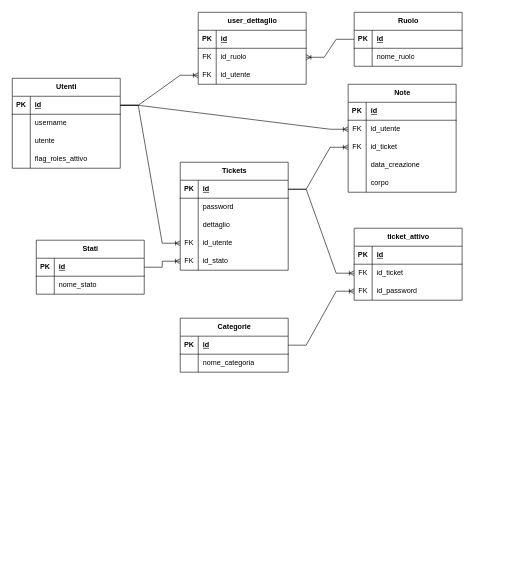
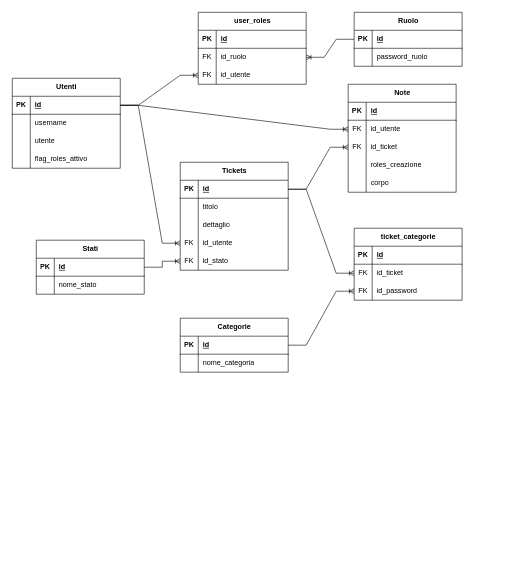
- <mxCell id="77" value="user_dettaglio" style="shape=table;startSize=30;container=1;collapsible=1;childLayout=tableLayout;fixedRows=1;rowLines=0;fontStyle=1;align=center;resizeLast=1;html=1;" vertex="1" parent="1"><mxGeometry x="330" y="20" width="180" height="120" as="geometry" /></mxCell>
+ <mxCell id="77" value="user_roles" style="shape=table;startSize=30;container=1;collapsible=1;childLayout=tableLayout;fixedRows=1;rowLines=0;fontStyle=1;align=center;resizeLast=1;html=1;" vertex="1" parent="1"><mxGeometry x="330" y="20" width="180" height="120" as="geometry" /></mxCell>
- <mxCell id="93" value="nome_ruolo" style="shape=partialRectangle;connectable=0;fillColor=none;top=0;left=0;bottom=0;right=0;align=left;spacingLeft=6;overflow=hidden;whiteSpace=wrap;html=1;" vertex="1" parent="91"><mxGeometry x="30" width="150" height="30" as="geometry"><mxRectangle width="150" height="30" as="alternateBounds" /></mxGeometry></mxCell>
+ <mxCell id="93" value="password_ruolo" style="shape=partialRectangle;connectable=0;fillColor=none;top=0;left=0;bottom=0;right=0;align=left;spacingLeft=6;overflow=hidden;whiteSpace=wrap;html=1;" vertex="1" parent="91"><mxGeometry x="30" width="150" height="30" as="geometry"><mxRectangle width="150" height="30" as="alternateBounds" /></mxGeometry></mxCell>
- <mxCell id="37" value="data_creazione" style="shape=partialRectangle;connectable=0;fillColor=none;top=0;left=0;bottom=0;right=0;align=left;spacingLeft=6;overflow=hidden;whiteSpace=wrap;html=1;" vertex="1" parent="35"><mxGeometry x="30" width="150" height="30" as="geometry"><mxRectangle width="150" height="30" as="alternateBounds" /></mxGeometry></mxCell>
+ <mxCell id="37" value="roles_creazione" style="shape=partialRectangle;connectable=0;fillColor=none;top=0;left=0;bottom=0;right=0;align=left;spacingLeft=6;overflow=hidden;whiteSpace=wrap;html=1;" vertex="1" parent="35"><mxGeometry x="30" width="150" height="30" as="geometry"><mxRectangle width="150" height="30" as="alternateBounds" /></mxGeometry></mxCell>
- <mxCell id="8" value="password" style="shape=partialRectangle;connectable=0;fillColor=none;top=0;left=0;bottom=0;right=0;align=left;spacingLeft=6;overflow=hidden;whiteSpace=wrap;html=1;" vertex="1" parent="6"><mxGeometry x="30" width="150" height="30" as="geometry"><mxRectangle width="150" height="30" as="alternateBounds" /></mxGeometry></mxCell>
+ <mxCell id="8" value="titolo" style="shape=partialRectangle;connectable=0;fillColor=none;top=0;left=0;bottom=0;right=0;align=left;spacingLeft=6;overflow=hidden;whiteSpace=wrap;html=1;" vertex="1" parent="6"><mxGeometry x="30" width="150" height="30" as="geometry"><mxRectangle width="150" height="30" as="alternateBounds" /></mxGeometry></mxCell>
- <mxCell id="63" value="ticket_attivo" style="shape=table;startSize=30;container=1;collapsible=1;childLayout=tableLayout;fixedRows=1;rowLines=0;fontStyle=1;align=center;resizeLast=1;html=1;" vertex="1" parent="1"><mxGeometry x="590" y="380" width="180" height="120" as="geometry" /></mxCell>
+ <mxCell id="63" value="ticket_categorie" style="shape=table;startSize=30;container=1;collapsible=1;childLayout=tableLayout;fixedRows=1;rowLines=0;fontStyle=1;align=center;resizeLast=1;html=1;" vertex="1" parent="1"><mxGeometry x="590" y="380" width="180" height="120" as="geometry" /></mxCell>
